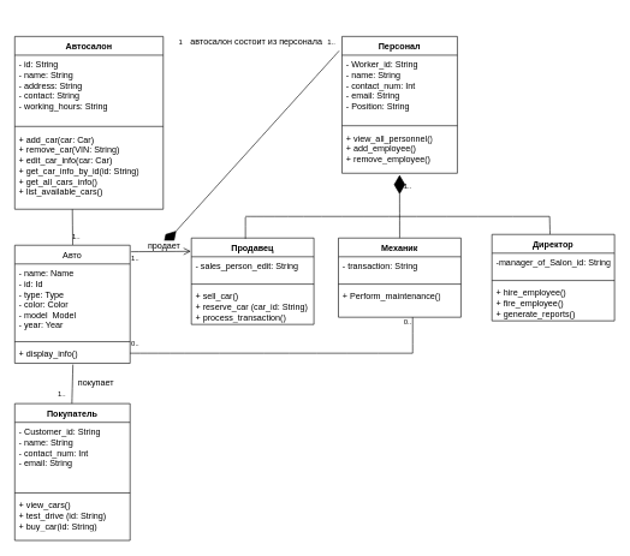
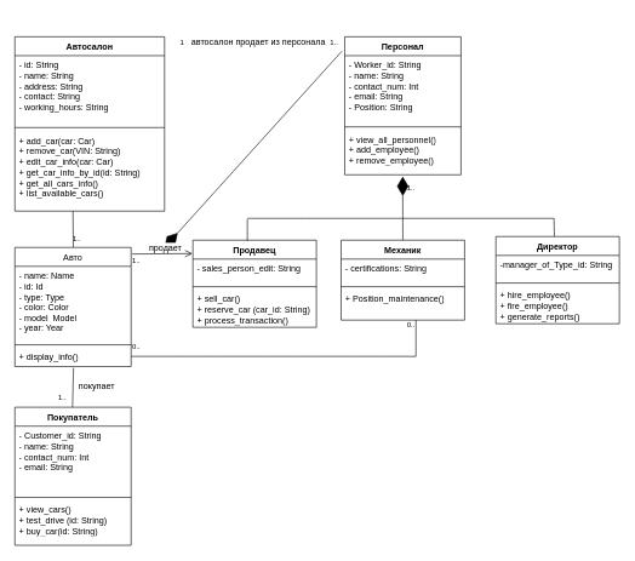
- <mxCell id="37" value="&lt;h3 style=&quot;&quot;&gt;&lt;font style=&quot;font-weight: normal; font-size: 12px;&quot;&gt;автосалон состоит из персонала&lt;/font&gt;&lt;/h3&gt;" style="text;html=1;align=center;verticalAlign=middle;resizable=0;points=[];autosize=1;strokeColor=none;fillColor=none;fontSize=16;" vertex="1" parent="1"><mxGeometry x="250" y="20" width="210" height="70" as="geometry" /></mxCell>
+ <mxCell id="37" value="&lt;h3 style=&quot;&quot;&gt;&lt;font style=&quot;font-weight: normal; font-size: 12px;&quot;&gt;автосалон продает из персонала&lt;/font&gt;&lt;/h3&gt;" style="text;html=1;align=center;verticalAlign=middle;resizable=0;points=[];autosize=1;strokeColor=none;fillColor=none;fontSize=16;" vertex="1" parent="1"><mxGeometry x="250" y="20" width="210" height="70" as="geometry" /></mxCell>
- <mxCell id="23" value="&lt;div&gt;- transaction: String&lt;/div&gt;" style="text;strokeColor=none;fillColor=none;align=left;verticalAlign=top;spacingLeft=4;spacingRight=4;overflow=hidden;rotatable=0;points=[[0,0.5],[1,0.5]];portConstraint=eastwest;whiteSpace=wrap;html=1;" vertex="1" parent="22"><mxGeometry y="26" width="170" height="34" as="geometry" /></mxCell>
+ <mxCell id="23" value="&lt;div&gt;- certifications: String&lt;/div&gt;" style="text;strokeColor=none;fillColor=none;align=left;verticalAlign=top;spacingLeft=4;spacingRight=4;overflow=hidden;rotatable=0;points=[[0,0.5],[1,0.5]];portConstraint=eastwest;whiteSpace=wrap;html=1;" vertex="1" parent="22"><mxGeometry y="26" width="170" height="34" as="geometry" /></mxCell>
- <mxCell id="27" value="-manager_of_Salon_id: String&lt;div&gt;&lt;br&gt;&lt;/div&gt;" style="text;strokeColor=none;fillColor=none;align=left;verticalAlign=top;spacingLeft=4;spacingRight=4;overflow=hidden;rotatable=0;points=[[0,0.5],[1,0.5]];portConstraint=eastwest;whiteSpace=wrap;html=1;" vertex="1" parent="26"><mxGeometry y="26" width="170" height="34" as="geometry" /></mxCell>
+ <mxCell id="27" value="-manager_of_Type_id: String&lt;div&gt;&lt;br&gt;&lt;/div&gt;" style="text;strokeColor=none;fillColor=none;align=left;verticalAlign=top;spacingLeft=4;spacingRight=4;overflow=hidden;rotatable=0;points=[[0,0.5],[1,0.5]];portConstraint=eastwest;whiteSpace=wrap;html=1;" vertex="1" parent="26"><mxGeometry y="26" width="170" height="34" as="geometry" /></mxCell>
- <mxCell id="25" value="+ Perform_maintenance()&lt;div&gt;&lt;br&gt;&lt;/div&gt;&lt;div&gt;&lt;br&gt;&lt;/div&gt;" style="text;strokeColor=none;fillColor=none;align=left;verticalAlign=top;spacingLeft=4;spacingRight=4;overflow=hidden;rotatable=0;points=[[0,0.5],[1,0.5]];portConstraint=eastwest;whiteSpace=wrap;html=1;" vertex="1" parent="22"><mxGeometry y="68" width="170" height="42" as="geometry" /></mxCell>
+ <mxCell id="25" value="+ Position_maintenance()&lt;div&gt;&lt;br&gt;&lt;/div&gt;&lt;div&gt;&lt;br&gt;&lt;/div&gt;" style="text;strokeColor=none;fillColor=none;align=left;verticalAlign=top;spacingLeft=4;spacingRight=4;overflow=hidden;rotatable=0;points=[[0,0.5],[1,0.5]];portConstraint=eastwest;whiteSpace=wrap;html=1;" vertex="1" parent="22"><mxGeometry y="68" width="170" height="42" as="geometry" /></mxCell>
